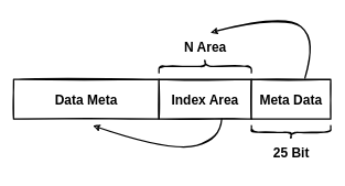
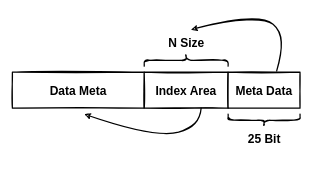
- <mxCell id="8" value="&lt;b&gt;N Area&lt;/b&gt;" style="text;html=1;align=center;verticalAlign=middle;resizable=0;points=[];autosize=1;strokeColor=none;fillColor=none;fontSize=20;sketch=1;" vertex="1" parent="1"><mxGeometry x="270" y="50" width="80" height="40" as="geometry" /></mxCell>
+ <mxCell id="8" value="&lt;b&gt;N Size&lt;/b&gt;" style="text;html=1;align=center;verticalAlign=middle;resizable=0;points=[];autosize=1;strokeColor=none;fillColor=none;fontSize=20;sketch=1;" vertex="1" parent="1"><mxGeometry x="270" y="50" width="80" height="40" as="geometry" /></mxCell>
